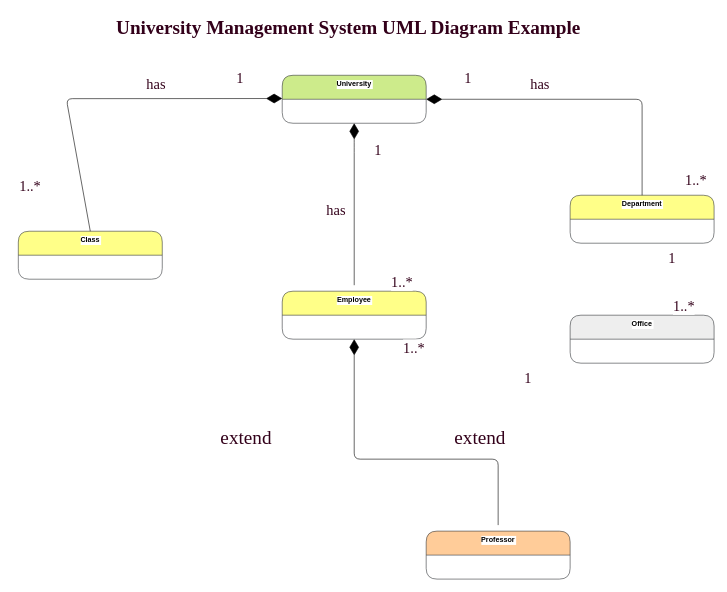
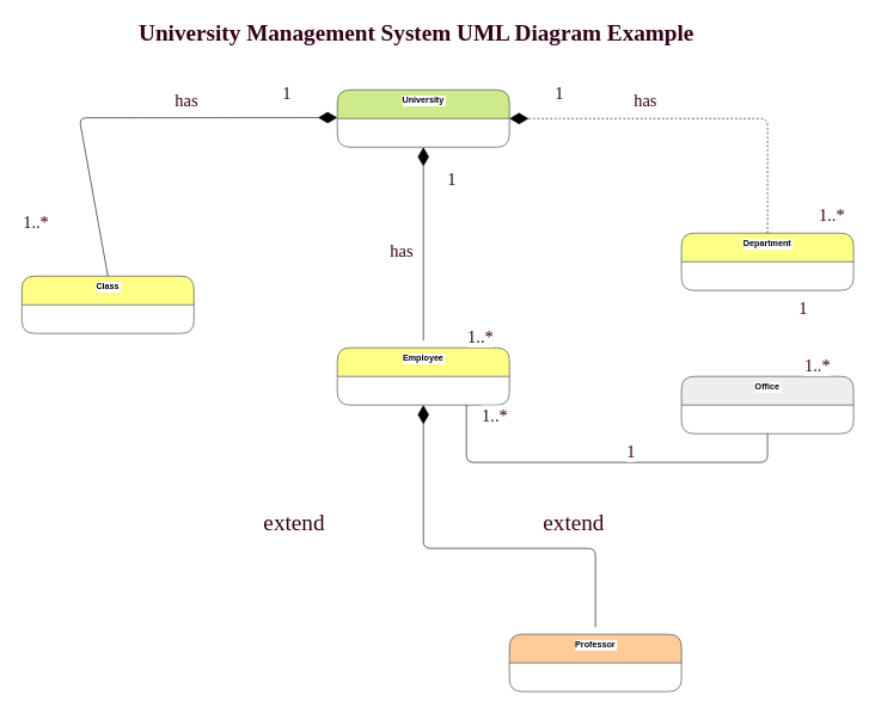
- <mxCell id="9" value="" style="endArrow=diamondThin;endFill=1;endSize=24;html=1;rounded=1;fontSize=11;fontColor=#CCFFE6;exitX=0.5;exitY=0;exitDx=0;exitDy=0;entryX=1;entryY=0.5;entryDx=0;entryDy=0;" edge="1" parent="1" source="4" target="2"><mxGeometry width="160" relative="1" as="geometry"><mxPoint x="1060" y="180" as="sourcePoint" /><mxPoint x="1420" y="18.75" as="targetPoint" /><Array as="points"><mxPoint x="1070" y="160" /></Array></mxGeometry></mxCell>
+ <mxCell id="9" value="" style="endArrow=diamondThin;endFill=1;endSize=24;html=1;rounded=1;fontSize=11;fontColor=#CCFFE6;exitX=0.5;exitY=0;exitDx=0;exitDy=0;entryX=1;entryY=0.5;entryDx=0;entryDy=0;dashed=1;" edge="1" parent="1" source="4" target="2"><mxGeometry width="160" relative="1" as="geometry"><mxPoint x="1060" y="180" as="sourcePoint" /><mxPoint x="1420" y="18.75" as="targetPoint" /><Array as="points"><mxPoint x="1070" y="160" /></Array></mxGeometry></mxCell>
+ <mxCell id="19" value="" style="endArrow=none;html=1;rounded=1;fontFamily=Verdana;fontSize=24;fontColor=#33001A;exitX=0.5;exitY=1;exitDx=0;exitDy=0;entryX=0.75;entryY=1;entryDx=0;entryDy=0;" edge="1" parent="1" source="6" target="3"><mxGeometry width="50" height="50" relative="1" as="geometry"><mxPoint x="450" y="520" as="sourcePoint" /><mxPoint x="710" y="520" as="targetPoint" /><Array as="points"><mxPoint x="1070" y="640" /><mxPoint x="790" y="640" /><mxPoint x="650" y="640" /></Array></mxGeometry></mxCell>
